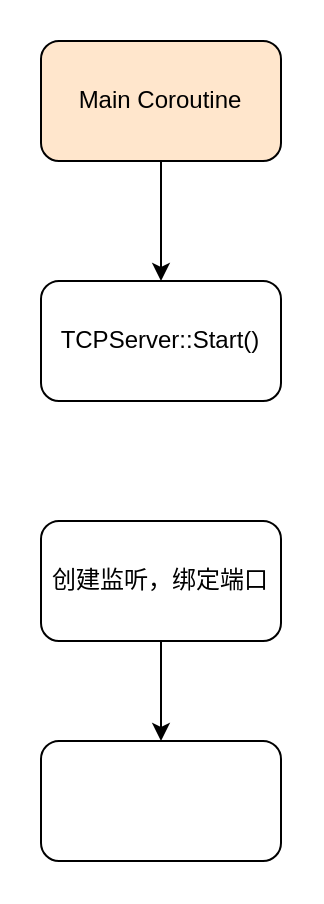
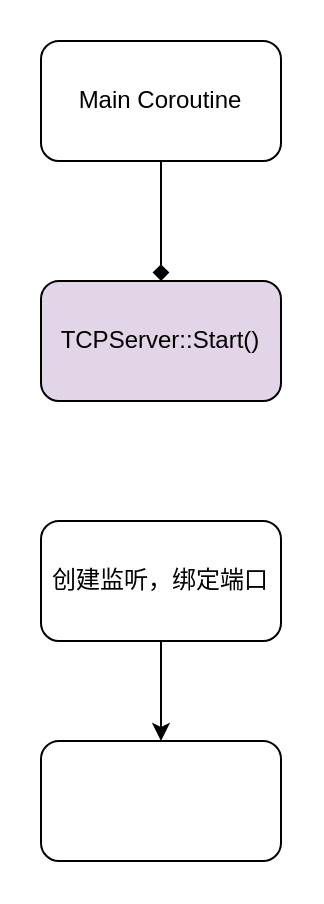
- <mxCell id="3" value="Main Coroutine" style="rounded=1;whiteSpace=wrap;html=1;fillColor=#ffe6cc;" vertex="1" parent="1"><mxGeometry x="20" y="20" width="120" height="60" as="geometry" /></mxCell>
+ <mxCell id="3" value="Main Coroutine" style="rounded=1;whiteSpace=wrap;html=1;" vertex="1" parent="1"><mxGeometry x="20" y="20" width="120" height="60" as="geometry" /></mxCell>
- <mxCell id="2" value="" style="edgeStyle=none;html=1;" edge="1" parent="1" source="3" target="4"><mxGeometry relative="1" as="geometry" /></mxCell>
+ <mxCell id="2" value="" style="edgeStyle=none;html=1;endArrow=diamond;" edge="1" parent="1" source="3" target="4"><mxGeometry relative="1" as="geometry" /></mxCell>
- <mxCell id="4" value="TCPServer::Start()" style="whiteSpace=wrap;html=1;rounded=1;" vertex="1" parent="1"><mxGeometry x="20" y="140" width="120" height="60" as="geometry" /></mxCell>
+ <mxCell id="4" value="TCPServer::Start()" style="whiteSpace=wrap;html=1;rounded=1;fillColor=#e1d5e7;" vertex="1" parent="1"><mxGeometry x="20" y="140" width="120" height="60" as="geometry" /></mxCell>
